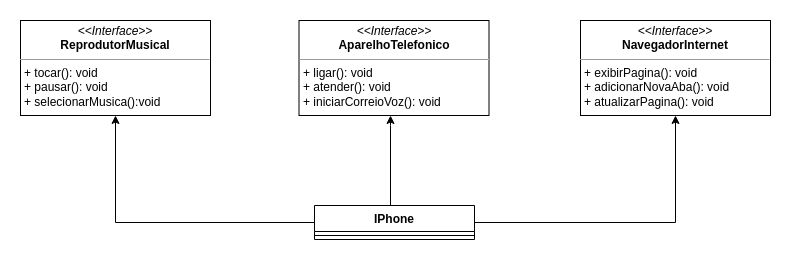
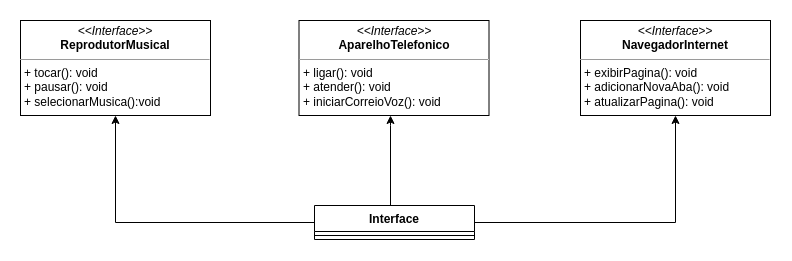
- <mxCell id="3" value="IPhone" style="swimlane;fontStyle=1;align=center;verticalAlign=top;childLayout=stackLayout;horizontal=1;startSize=26;horizontalStack=0;resizeParent=1;resizeParentMax=0;resizeLast=0;collapsible=1;marginBottom=0;whiteSpace=wrap;html=1;" vertex="1" parent="1"><mxGeometry x="314" y="205" width="160" height="34" as="geometry" /></mxCell>
+ <mxCell id="3" value="Interface" style="swimlane;fontStyle=1;align=center;verticalAlign=top;childLayout=stackLayout;horizontal=1;startSize=26;horizontalStack=0;resizeParent=1;resizeParentMax=0;resizeLast=0;collapsible=1;marginBottom=0;whiteSpace=wrap;html=1;" vertex="1" parent="1"><mxGeometry x="314" y="205" width="160" height="34" as="geometry" /></mxCell>
